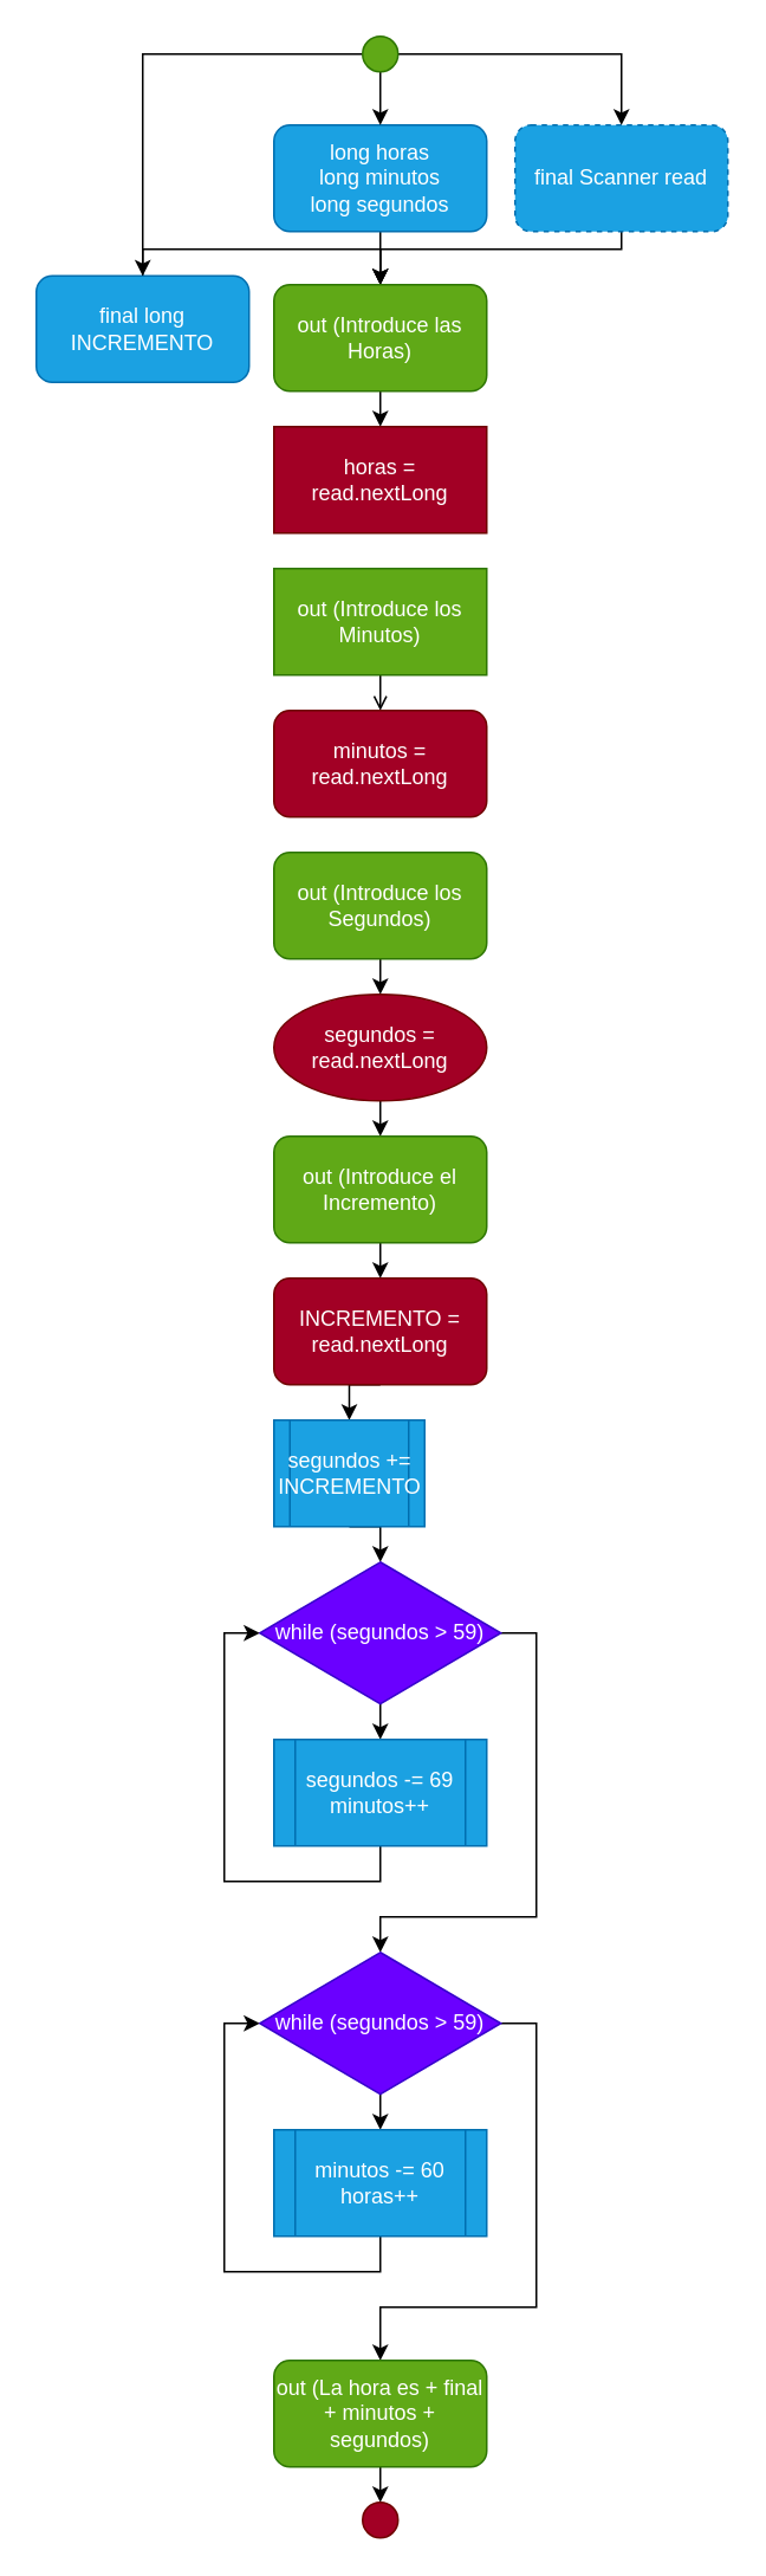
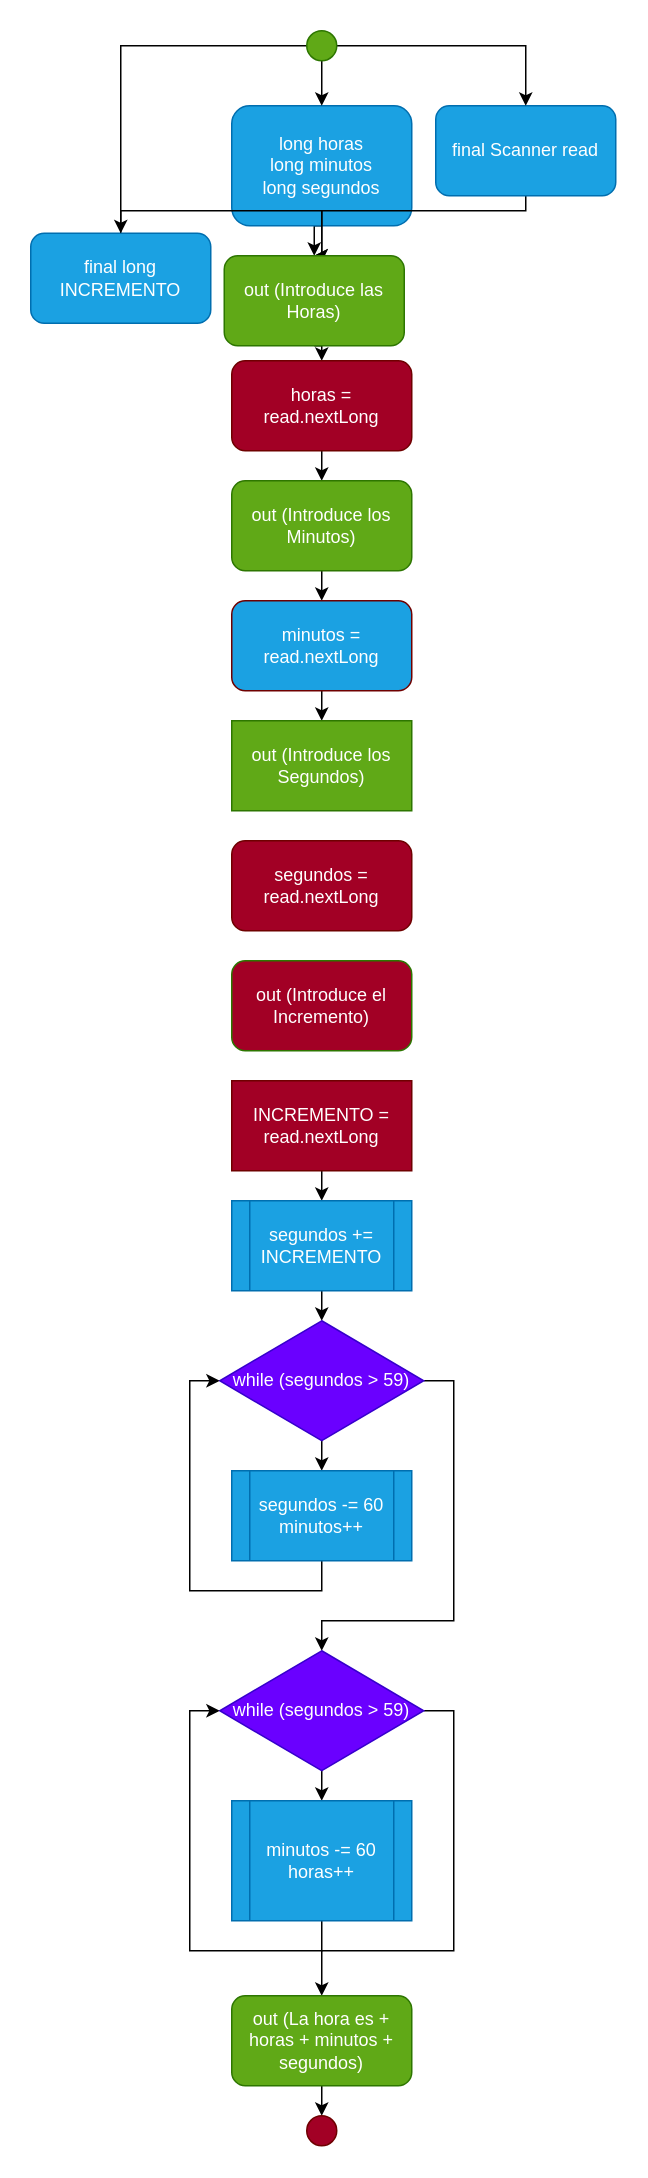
- <mxCell id="3" value="long horas&lt;br&gt;long minutos&lt;br&gt;long segundos" style="rounded=1;whiteSpace=wrap;html=1;fillColor=#1ba1e2;fontColor=#ffffff;strokeColor=#006EAF;" vertex="1" parent="1"><mxGeometry x="154" y="70" width="120" height="60" as="geometry" /></mxCell>
+ <mxCell id="3" value="long horas&lt;br&gt;long minutos&lt;br&gt;long segundos" style="rounded=1;whiteSpace=wrap;html=1;fillColor=#1ba1e2;fontColor=#ffffff;strokeColor=#006EAF;" vertex="1" parent="1"><mxGeometry x="154" y="70" width="120" height="80" as="geometry" /></mxCell>
- <mxCell id="7" value="final Scanner read" style="rounded=1;whiteSpace=wrap;html=1;fillColor=#1ba1e2;fontColor=#ffffff;strokeColor=#006EAF;dashed=1;" vertex="1" parent="1"><mxGeometry x="290" y="70" width="120" height="60" as="geometry" /></mxCell>
+ <mxCell id="7" value="final Scanner read" style="rounded=1;whiteSpace=wrap;html=1;fillColor=#1ba1e2;fontColor=#ffffff;strokeColor=#006EAF;" vertex="1" parent="1"><mxGeometry x="290" y="70" width="120" height="60" as="geometry" /></mxCell>
- <mxCell id="13" value="out (Introduce las Horas)" style="rounded=1;whiteSpace=wrap;html=1;fillColor=#60a917;fontColor=#ffffff;strokeColor=#2D7600;" vertex="1" parent="1"><mxGeometry x="154" y="160" width="120" height="60" as="geometry" /></mxCell>
+ <mxCell id="13" value="out (Introduce las Horas)" style="rounded=1;whiteSpace=wrap;html=1;fillColor=#60a917;fontColor=#ffffff;strokeColor=#2D7600;" vertex="1" parent="1"><mxGeometry x="149" y="170" width="120" height="60" as="geometry" /></mxCell>
- <mxCell id="15" value="horas = read.nextLong" style="whiteSpace=wrap;html=1;fillColor=#a20025;fontColor=#ffffff;strokeColor=#6F0000;rounded=0;" vertex="1" parent="1"><mxGeometry x="154" y="240" width="120" height="60" as="geometry" /></mxCell>
+ <mxCell id="15" value="horas = read.nextLong" style="rounded=1;whiteSpace=wrap;html=1;fillColor=#a20025;fontColor=#ffffff;strokeColor=#6F0000;" vertex="1" parent="1"><mxGeometry x="154" y="240" width="120" height="60" as="geometry" /></mxCell>
+ <mxCell id="14" style="edgeStyle=orthogonalEdgeStyle;rounded=0;orthogonalLoop=1;jettySize=auto;html=1;exitX=0.5;exitY=1;exitDx=0;exitDy=0;entryX=0.5;entryY=0;entryDx=0;entryDy=0;" edge="1" parent="1" source="15" target="17"><mxGeometry relative="1" as="geometry" /></mxCell>
- <mxCell id="17" value="out (Introduce los Minutos)" style="whiteSpace=wrap;html=1;fillColor=#60a917;fontColor=#ffffff;strokeColor=#2D7600;rounded=0;" vertex="1" parent="1"><mxGeometry x="154" y="320" width="120" height="60" as="geometry" /></mxCell>
+ <mxCell id="17" value="out (Introduce los Minutos)" style="rounded=1;whiteSpace=wrap;html=1;fillColor=#60a917;fontColor=#ffffff;strokeColor=#2D7600;" vertex="1" parent="1"><mxGeometry x="154" y="320" width="120" height="60" as="geometry" /></mxCell>
- <mxCell id="16" style="edgeStyle=orthogonalEdgeStyle;rounded=0;orthogonalLoop=1;jettySize=auto;html=1;exitX=0.5;exitY=1;exitDx=0;exitDy=0;entryX=0.5;entryY=0;entryDx=0;entryDy=0;endArrow=open;" edge="1" parent="1" source="17" target="19"><mxGeometry relative="1" as="geometry" /></mxCell>
+ <mxCell id="16" style="edgeStyle=orthogonalEdgeStyle;rounded=0;orthogonalLoop=1;jettySize=auto;html=1;exitX=0.5;exitY=1;exitDx=0;exitDy=0;entryX=0.5;entryY=0;entryDx=0;entryDy=0;" edge="1" parent="1" source="17" target="19"><mxGeometry relative="1" as="geometry" /></mxCell>
- <mxCell id="19" value="minutos = read.nextLong" style="rounded=1;whiteSpace=wrap;html=1;fillColor=#a20025;fontColor=#ffffff;strokeColor=#6F0000;" vertex="1" parent="1"><mxGeometry x="154" y="400" width="120" height="60" as="geometry" /></mxCell>
+ <mxCell id="19" value="minutos = read.nextLong" style="rounded=1;whiteSpace=wrap;html=1;fillColor=#1ba1e2;fontColor=#ffffff;strokeColor=#6F0000;" vertex="1" parent="1"><mxGeometry x="154" y="400" width="120" height="60" as="geometry" /></mxCell>
+ <mxCell id="18" style="edgeStyle=orthogonalEdgeStyle;rounded=0;orthogonalLoop=1;jettySize=auto;html=1;exitX=0.5;exitY=1;exitDx=0;exitDy=0;entryX=0.5;entryY=0;entryDx=0;entryDy=0;" edge="1" parent="1" source="19" target="21"><mxGeometry relative="1" as="geometry" /></mxCell>
- <mxCell id="21" value="out (Introduce los Segundos)" style="rounded=1;whiteSpace=wrap;html=1;fillColor=#60a917;fontColor=#ffffff;strokeColor=#2D7600;" vertex="1" parent="1"><mxGeometry x="154" y="480" width="120" height="60" as="geometry" /></mxCell>
+ <mxCell id="21" value="out (Introduce los Segundos)" style="whiteSpace=wrap;html=1;fillColor=#60a917;fontColor=#ffffff;strokeColor=#2D7600;rounded=0;" vertex="1" parent="1"><mxGeometry x="154" y="480" width="120" height="60" as="geometry" /></mxCell>
- <mxCell id="20" style="edgeStyle=orthogonalEdgeStyle;rounded=0;orthogonalLoop=1;jettySize=auto;html=1;exitX=0.5;exitY=1;exitDx=0;exitDy=0;entryX=0.5;entryY=0;entryDx=0;entryDy=0;" edge="1" parent="1" source="21" target="23"><mxGeometry relative="1" as="geometry" /></mxCell>
- <mxCell id="23" value="segundos = read.nextLong" style="ellipse;whiteSpace=wrap;html=1;fillColor=#a20025;fontColor=#ffffff;strokeColor=#6F0000;" vertex="1" parent="1"><mxGeometry x="154" y="560" width="120" height="60" as="geometry" /></mxCell>
+ <mxCell id="23" value="segundos = read.nextLong" style="rounded=1;whiteSpace=wrap;html=1;fillColor=#a20025;fontColor=#ffffff;strokeColor=#6F0000;" vertex="1" parent="1"><mxGeometry x="154" y="560" width="120" height="60" as="geometry" /></mxCell>
- <mxCell id="22" style="edgeStyle=orthogonalEdgeStyle;rounded=0;orthogonalLoop=1;jettySize=auto;html=1;exitX=0.5;exitY=1;exitDx=0;exitDy=0;entryX=0.5;entryY=0;entryDx=0;entryDy=0;" edge="1" parent="1" source="23" target="25"><mxGeometry relative="1" as="geometry" /></mxCell>
- <mxCell id="25" value="out (Introduce el Incremento)" style="rounded=1;whiteSpace=wrap;html=1;fillColor=#60a917;fontColor=#ffffff;strokeColor=#2D7600;" vertex="1" parent="1"><mxGeometry x="154" y="640" width="120" height="60" as="geometry" /></mxCell>
+ <mxCell id="25" value="out (Introduce el Incremento)" style="rounded=1;whiteSpace=wrap;html=1;fillColor=#a20025;fontColor=#ffffff;strokeColor=#2D7600;" vertex="1" parent="1"><mxGeometry x="154" y="640" width="120" height="60" as="geometry" /></mxCell>
- <mxCell id="24" style="edgeStyle=orthogonalEdgeStyle;rounded=0;orthogonalLoop=1;jettySize=auto;html=1;exitX=0.5;exitY=1;exitDx=0;exitDy=0;entryX=0.5;entryY=0;entryDx=0;entryDy=0;" edge="1" parent="1" source="25" target="27"><mxGeometry relative="1" as="geometry" /></mxCell>
- <mxCell id="27" value="INCREMENTO = read.nextLong" style="rounded=1;whiteSpace=wrap;html=1;fillColor=#a20025;fontColor=#ffffff;strokeColor=#6F0000;" vertex="1" parent="1"><mxGeometry x="154" y="720" width="120" height="60" as="geometry" /></mxCell>
+ <mxCell id="27" value="INCREMENTO = read.nextLong" style="whiteSpace=wrap;html=1;fillColor=#a20025;fontColor=#ffffff;strokeColor=#6F0000;rounded=0;" vertex="1" parent="1"><mxGeometry x="154" y="720" width="120" height="60" as="geometry" /></mxCell>
- <mxCell id="29" value="segundos += INCREMENTO" style="shape=process;whiteSpace=wrap;html=1;backgroundOutline=1;fillColor=#1ba1e2;fontColor=#ffffff;strokeColor=#006EAF;" vertex="1" parent="1"><mxGeometry x="154" y="800" width="85" height="60" as="geometry" /></mxCell>
+ <mxCell id="29" value="segundos += INCREMENTO" style="shape=process;whiteSpace=wrap;html=1;backgroundOutline=1;fillColor=#1ba1e2;fontColor=#ffffff;strokeColor=#006EAF;" vertex="1" parent="1"><mxGeometry x="154" y="800" width="120" height="60" as="geometry" /></mxCell>
- <mxCell id="34" value="segundos -= 69&lt;br&gt;minutos++" style="shape=process;whiteSpace=wrap;html=1;backgroundOutline=1;fillColor=#1ba1e2;fontColor=#ffffff;strokeColor=#006EAF;" vertex="1" parent="1"><mxGeometry x="154" y="980" width="120" height="60" as="geometry" /></mxCell>
+ <mxCell id="34" value="segundos -= 60&lt;br&gt;minutos++" style="shape=process;whiteSpace=wrap;html=1;backgroundOutline=1;fillColor=#1ba1e2;fontColor=#ffffff;strokeColor=#006EAF;" vertex="1" parent="1"><mxGeometry x="154" y="980" width="120" height="60" as="geometry" /></mxCell>
- <mxCell id="39" value="minutos -= 60&lt;br&gt;horas++" style="shape=process;whiteSpace=wrap;html=1;backgroundOutline=1;fillColor=#1ba1e2;fontColor=#ffffff;strokeColor=#006EAF;" vertex="1" parent="1"><mxGeometry x="154" y="1200" width="120" height="60" as="geometry" /></mxCell>
+ <mxCell id="39" value="minutos -= 60&lt;br&gt;horas++" style="shape=process;whiteSpace=wrap;html=1;backgroundOutline=1;fillColor=#1ba1e2;fontColor=#ffffff;strokeColor=#006EAF;" vertex="1" parent="1"><mxGeometry x="154" y="1200" width="120" height="80" as="geometry" /></mxCell>
- <mxCell id="41" value="out (La hora es + final + minutos + segundos)" style="rounded=1;whiteSpace=wrap;html=1;fillColor=#60a917;fontColor=#ffffff;strokeColor=#2D7600;" vertex="1" parent="1"><mxGeometry x="154" y="1330" width="120" height="60" as="geometry" /></mxCell>
+ <mxCell id="41" value="out (La hora es + horas + minutos + segundos)" style="rounded=1;whiteSpace=wrap;html=1;fillColor=#60a917;fontColor=#ffffff;strokeColor=#2D7600;" vertex="1" parent="1"><mxGeometry x="154" y="1330" width="120" height="60" as="geometry" /></mxCell>
